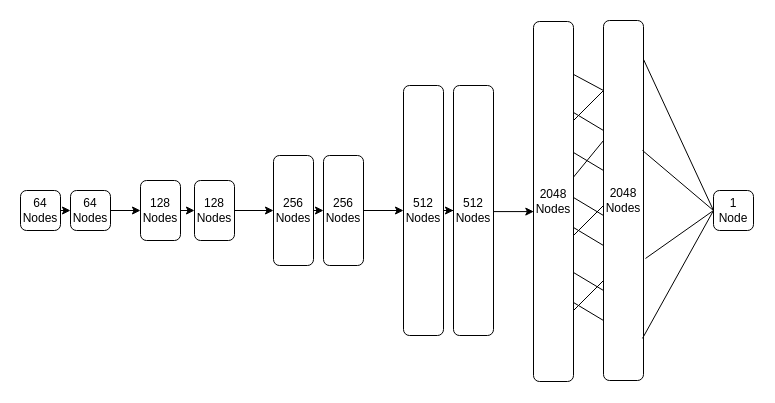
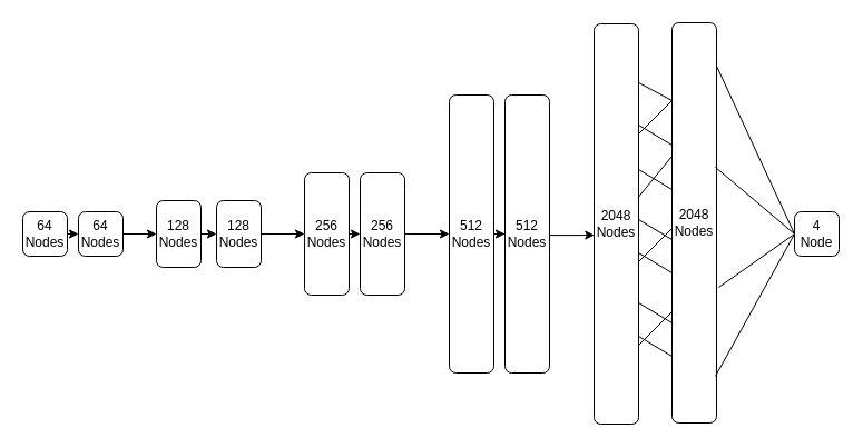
- <mxCell id="9" value="1&lt;br&gt;Node&lt;br&gt;" style="rounded=1;whiteSpace=wrap;html=1;" parent="1" vertex="1"><mxGeometry x="713" y="190" width="40" height="40" as="geometry" /></mxCell>
+ <mxCell id="9" value="4&lt;br&gt;Node&lt;br&gt;" style="rounded=1;whiteSpace=wrap;html=1;" parent="1" vertex="1"><mxGeometry x="713" y="190" width="40" height="40" as="geometry" /></mxCell>
